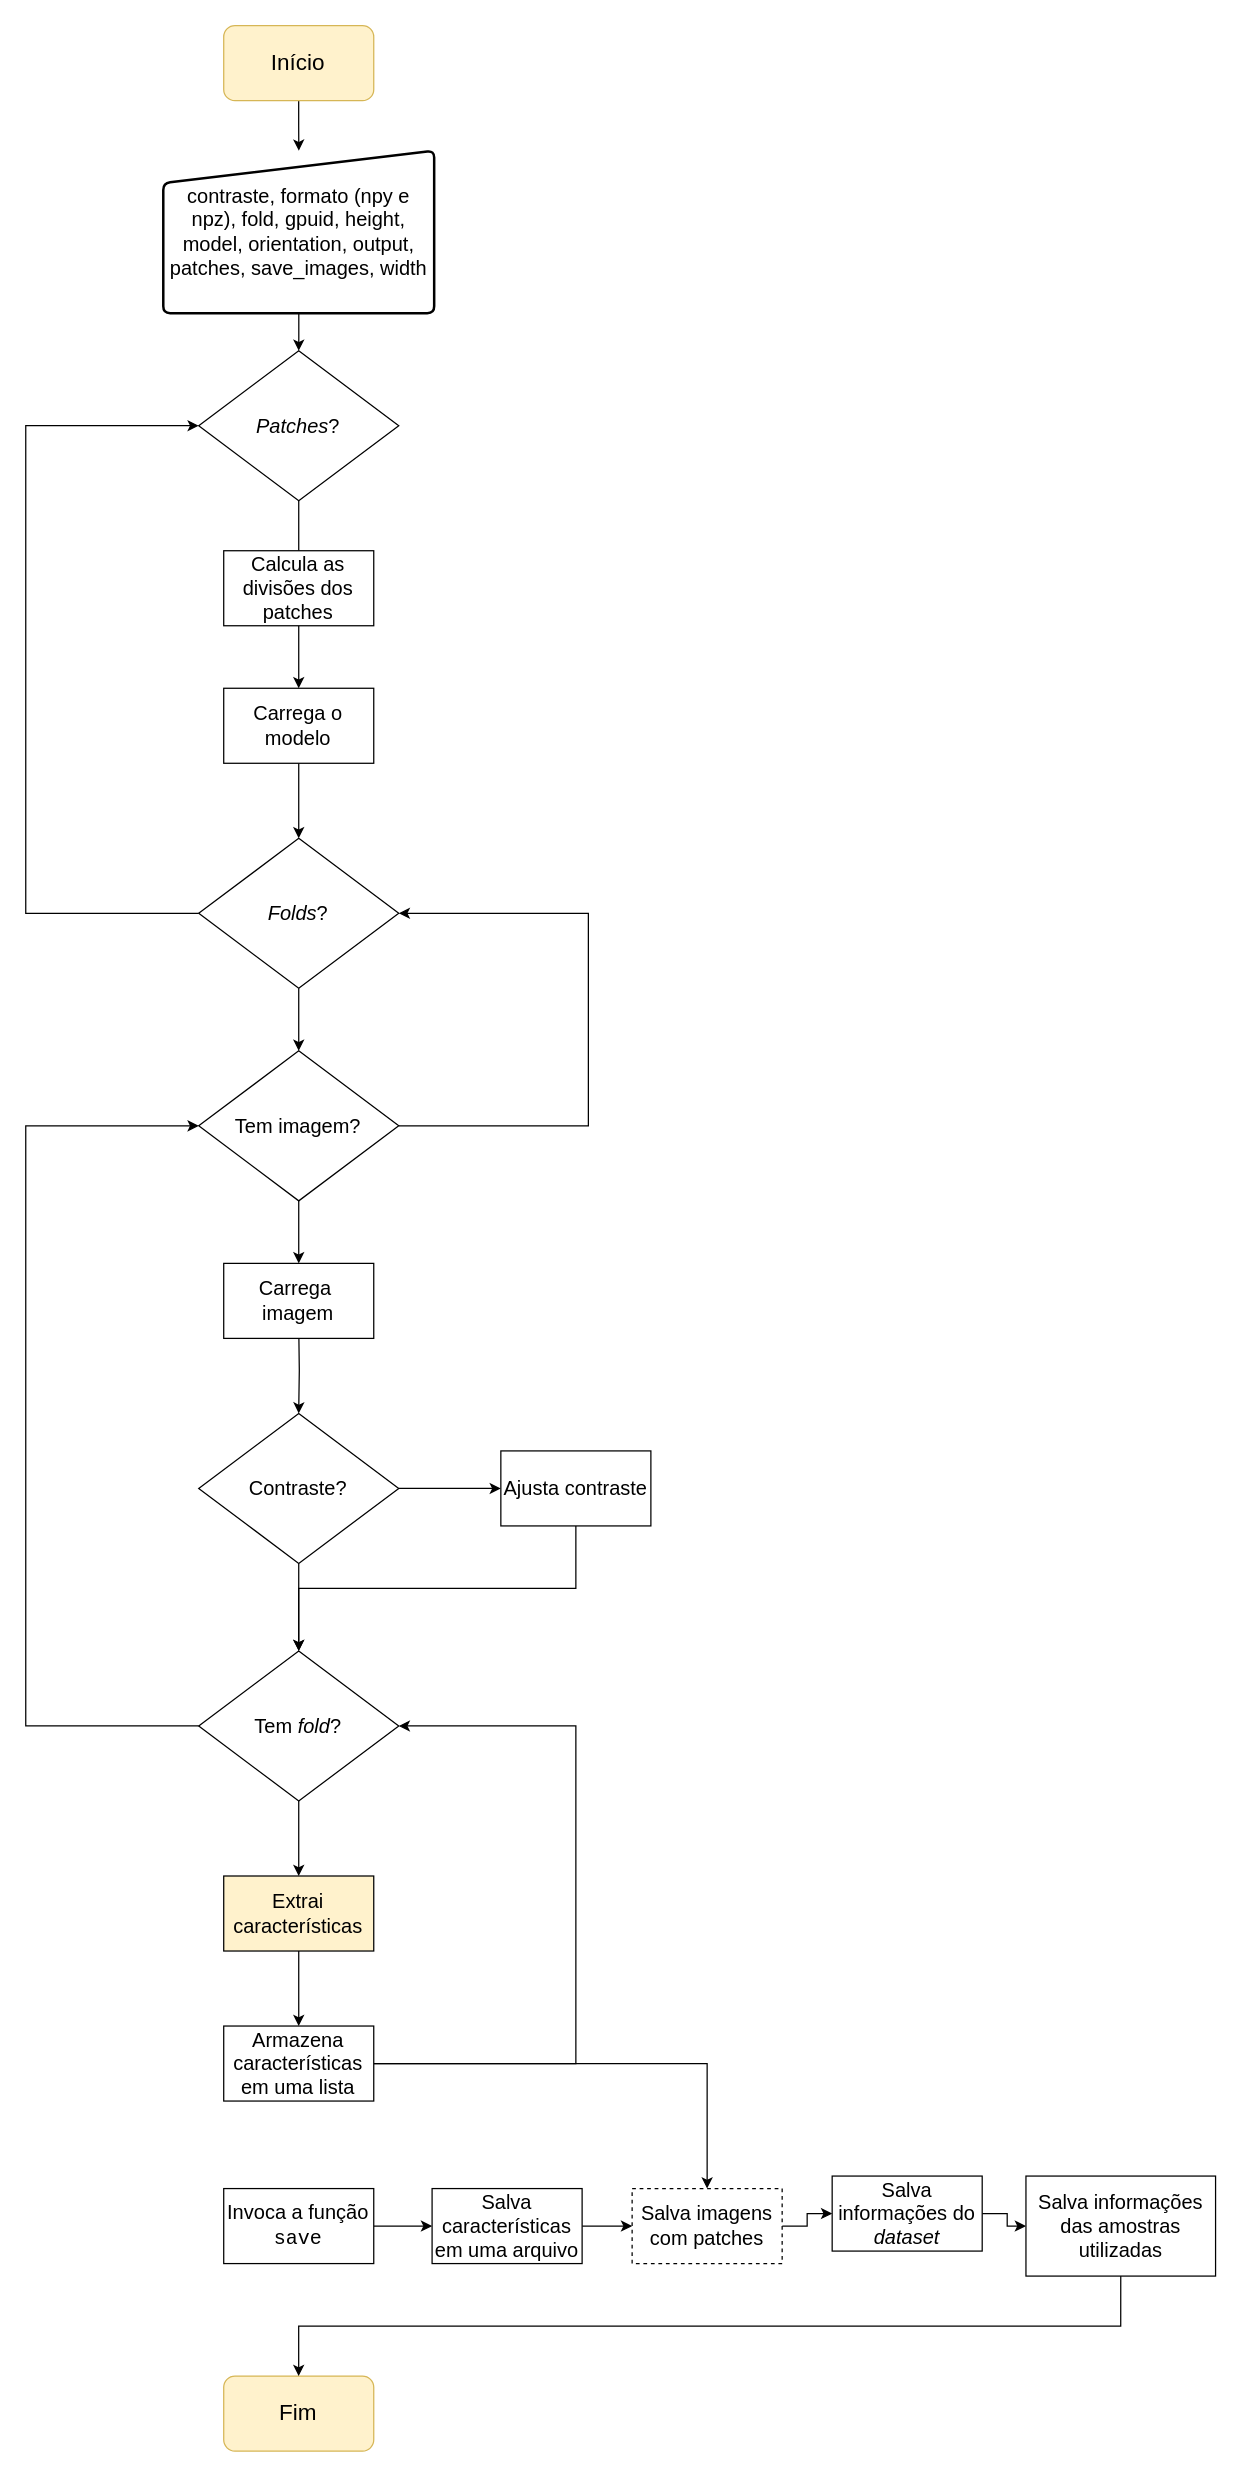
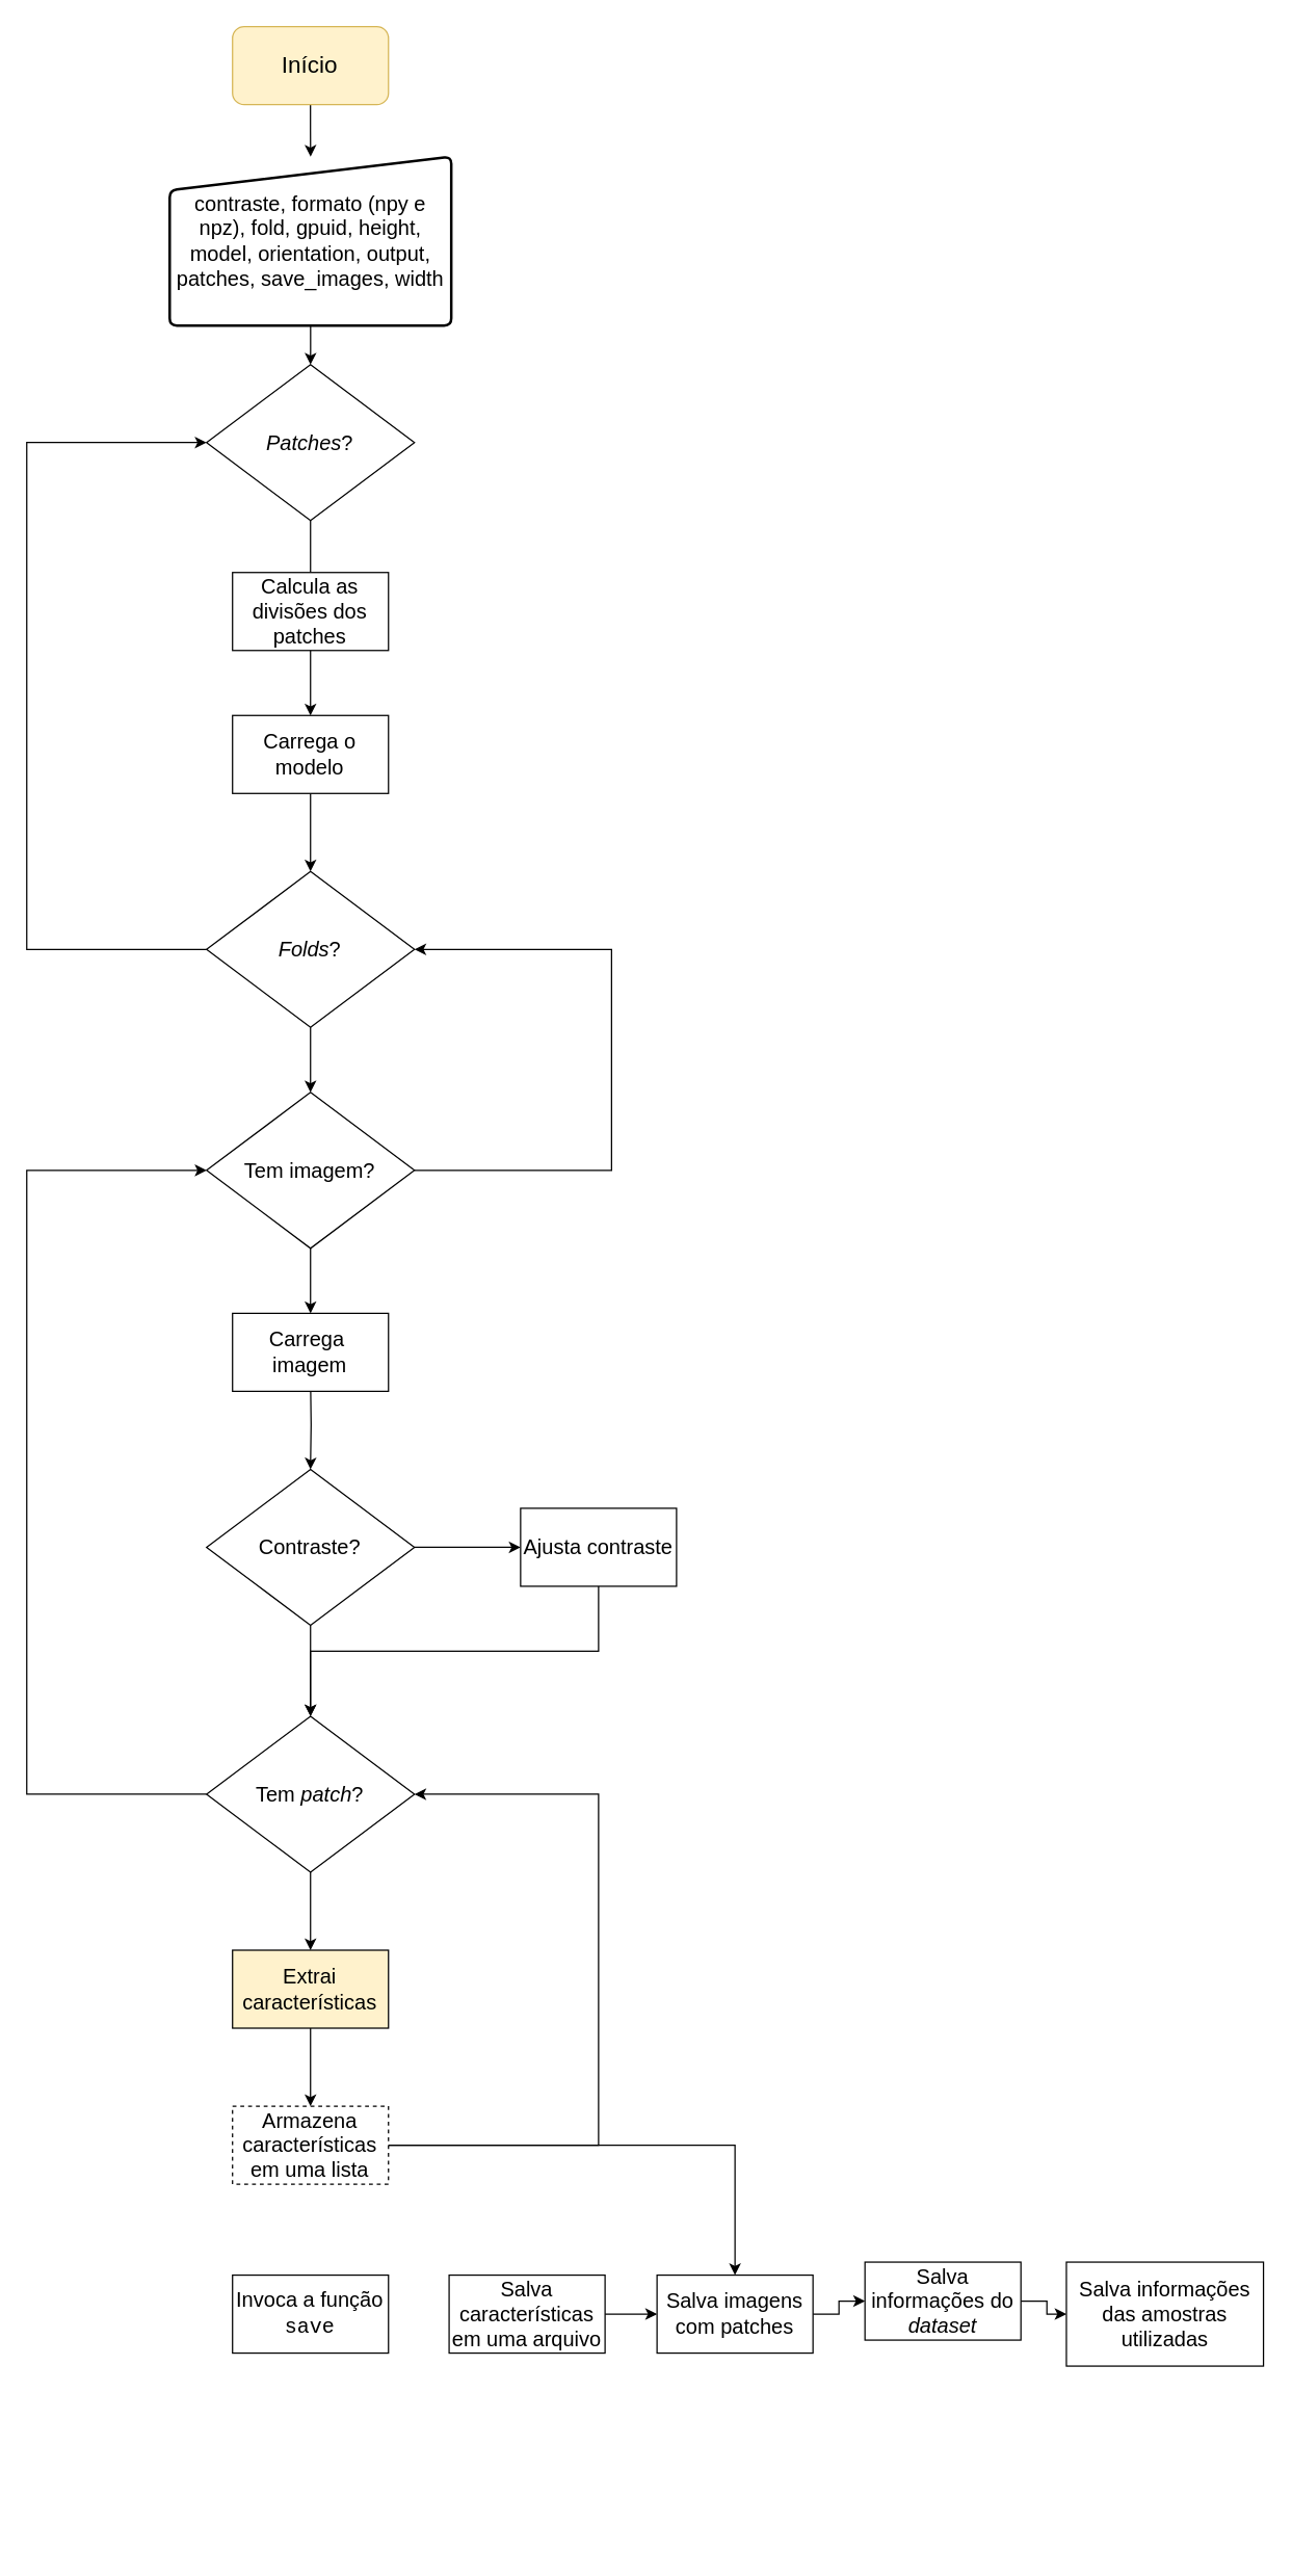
- <mxCell id="22" value="&lt;span style=&quot;font-size: 16px;&quot;&gt;Tem &lt;i&gt;fold&lt;/i&gt;?&lt;/span&gt;" style="rhombus;whiteSpace=wrap;html=1;" vertex="1" parent="1"><mxGeometry x="158.34" y="1320" width="160" height="120" as="geometry" /></mxCell>
+ <mxCell id="22" value="&lt;span style=&quot;font-size: 16px;&quot;&gt;Tem &lt;i&gt;patch&lt;/i&gt;?&lt;/span&gt;" style="rhombus;whiteSpace=wrap;html=1;" vertex="1" parent="1"><mxGeometry x="158.34" y="1320" width="160" height="120" as="geometry" /></mxCell>
- <mxCell id="26" value="Armazena características em uma lista" style="rounded=0;whiteSpace=wrap;html=1;fontSize=16;" vertex="1" parent="1"><mxGeometry x="178.34" y="1620" width="120" height="60" as="geometry" /></mxCell>
+ <mxCell id="26" value="Armazena características em uma lista" style="rounded=0;whiteSpace=wrap;html=1;fontSize=16;dashed=1;" vertex="1" parent="1"><mxGeometry x="178.34" y="1620" width="120" height="60" as="geometry" /></mxCell>
- <mxCell id="27" value="" style="edgeStyle=orthogonalEdgeStyle;rounded=0;orthogonalLoop=1;jettySize=auto;html=1;" edge="1" parent="1" source="28" target="44"><mxGeometry relative="1" as="geometry" /></mxCell>
- <mxCell id="30" value="Salva imagens com patches" style="rounded=0;whiteSpace=wrap;html=1;fontSize=16;dashed=1;" vertex="1" parent="1"><mxGeometry x="505" y="1750" width="120" height="60" as="geometry" /></mxCell>
+ <mxCell id="30" value="Salva imagens com patches" style="rounded=0;whiteSpace=wrap;html=1;fontSize=16;" vertex="1" parent="1"><mxGeometry x="505" y="1750" width="120" height="60" as="geometry" /></mxCell>
- <mxCell id="33" style="edgeStyle=orthogonalEdgeStyle;rounded=0;orthogonalLoop=1;jettySize=auto;html=1;exitX=0.5;exitY=1;exitDx=0;exitDy=0;" edge="1" parent="1" source="34" target="4"><mxGeometry relative="1" as="geometry" /></mxCell>
- <mxCell id="4" value="&lt;font style=&quot;font-size: 18px;&quot;&gt;Fim&lt;/font&gt;" style="rounded=1;whiteSpace=wrap;html=1;fillColor=#fff2cc;strokeColor=#d6b656;" vertex="1" parent="1"><mxGeometry x="178.34" y="1900" width="120" height="60" as="geometry" /></mxCell>
